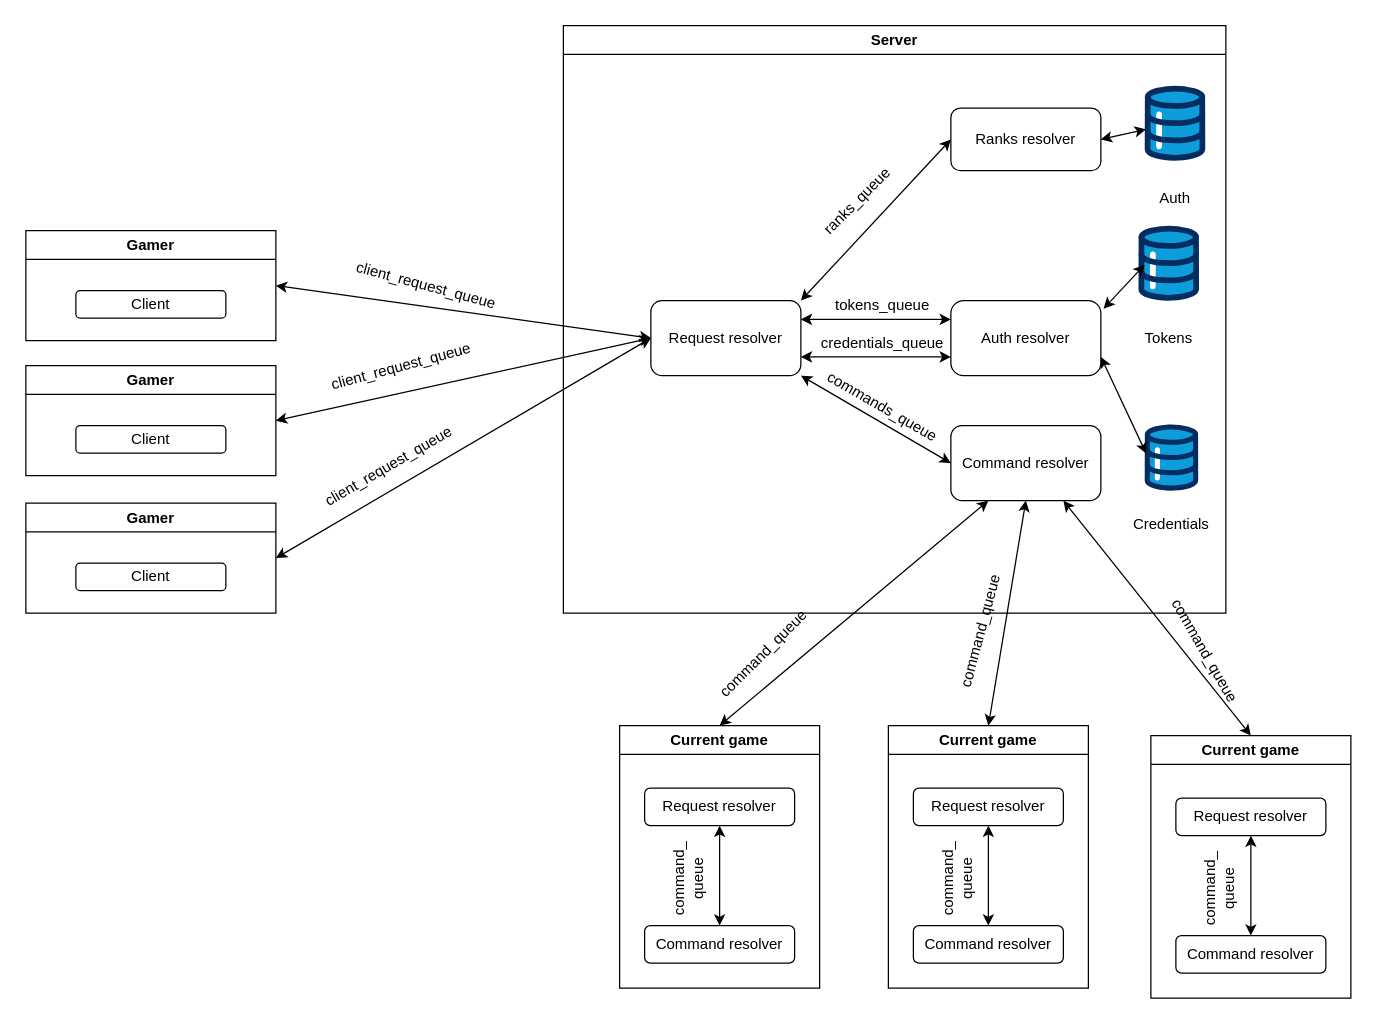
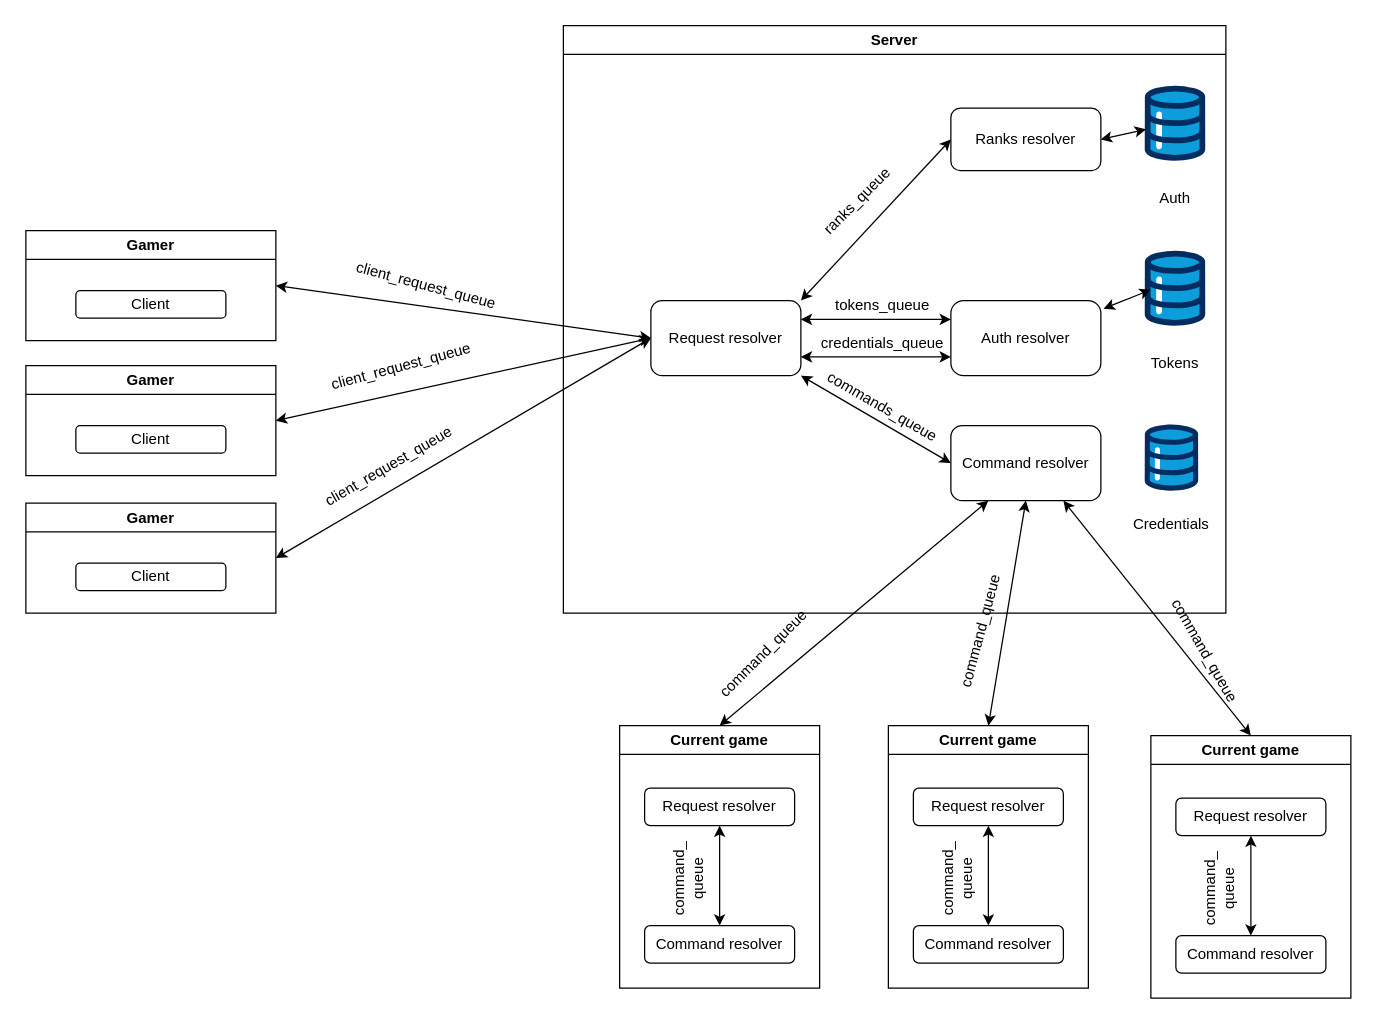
- <mxCell id="5" value="Tokens" style="verticalLabelPosition=bottom;aspect=fixed;html=1;shape=mxgraph.salesforce.data;" parent="2" vertex="1"><mxGeometry x="460" y="160" width="48.6" height="60" as="geometry" /></mxCell>
+ <mxCell id="5" value="Tokens" style="verticalLabelPosition=bottom;aspect=fixed;html=1;shape=mxgraph.salesforce.data;" parent="2" vertex="1"><mxGeometry x="465" y="180" width="48.6" height="60" as="geometry" /></mxCell>
- <mxCell id="15" value="" style="endArrow=classic;startArrow=classic;html=1;rounded=0;exitX=1;exitY=0.75;exitDx=0;exitDy=0;entryX=0.028;entryY=0.441;entryDx=0;entryDy=0;entryPerimeter=0;" parent="2" source="9" target="3" edge="1"><mxGeometry width="50" height="50" relative="1" as="geometry"><mxPoint x="500" y="360" as="sourcePoint" /><mxPoint x="550" y="310" as="targetPoint" /></mxGeometry></mxCell>
